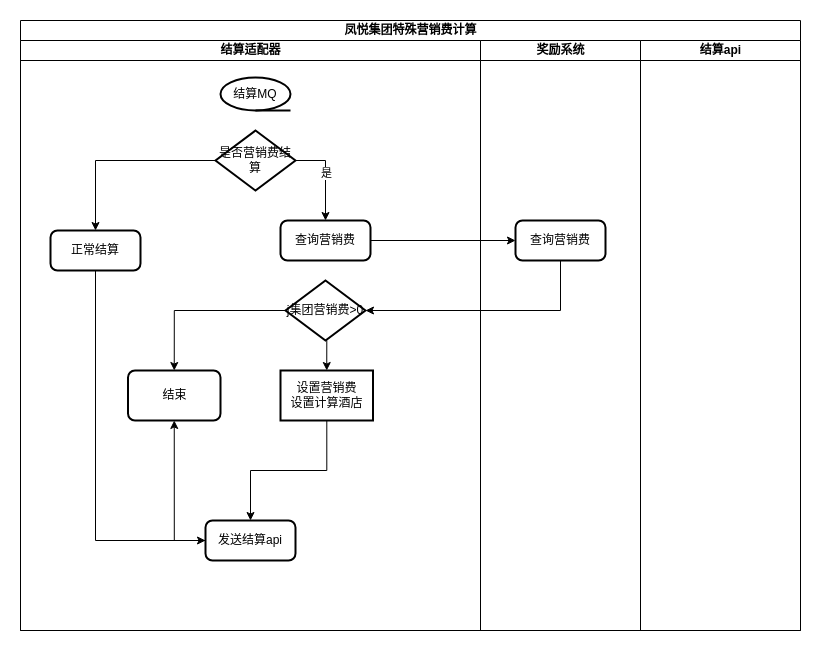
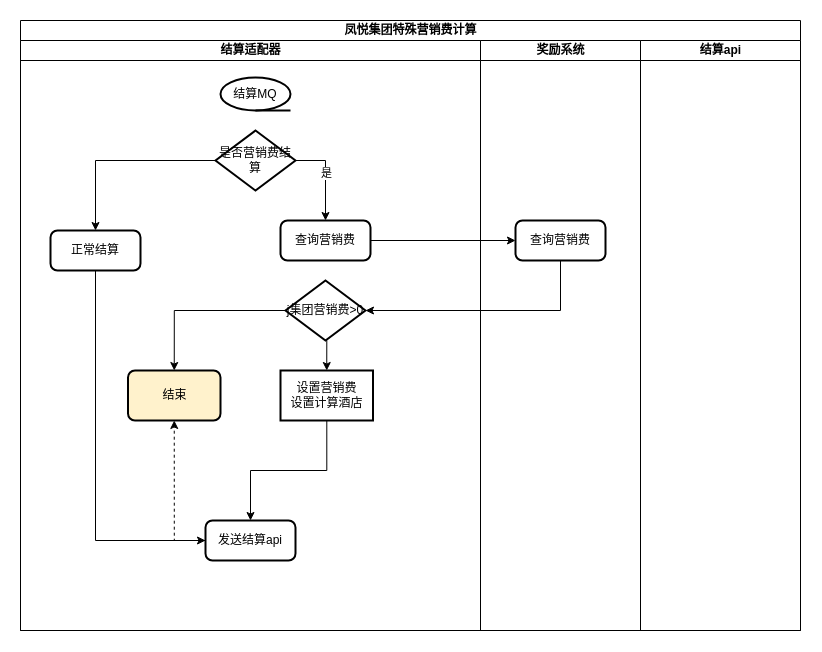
- <mxCell id="17" value="结束" style="rounded=1;whiteSpace=wrap;html=1;absoluteArcSize=1;arcSize=14;strokeWidth=2;" vertex="1" parent="3"><mxGeometry x="107.5" y="330" width="92.5" height="50" as="geometry" /></mxCell>
+ <mxCell id="17" value="结束" style="rounded=1;whiteSpace=wrap;html=1;absoluteArcSize=1;arcSize=14;strokeWidth=2;fillColor=#fff2cc;" vertex="1" parent="3"><mxGeometry x="107.5" y="330" width="92.5" height="50" as="geometry" /></mxCell>
- <mxCell id="15" style="edgeStyle=orthogonalEdgeStyle;rounded=0;orthogonalLoop=1;jettySize=auto;html=1;exitX=0;exitY=0.5;exitDx=0;exitDy=0;entryX=0.5;entryY=1;entryDx=0;entryDy=0;" edge="1" parent="3" source="16" target="17"><mxGeometry relative="1" as="geometry" /></mxCell>
+ <mxCell id="15" style="edgeStyle=orthogonalEdgeStyle;rounded=0;orthogonalLoop=1;jettySize=auto;html=1;exitX=0;exitY=0.5;exitDx=0;exitDy=0;entryX=0.5;entryY=1;entryDx=0;entryDy=0;dashed=1;" edge="1" parent="3" source="16" target="17"><mxGeometry relative="1" as="geometry" /></mxCell>
